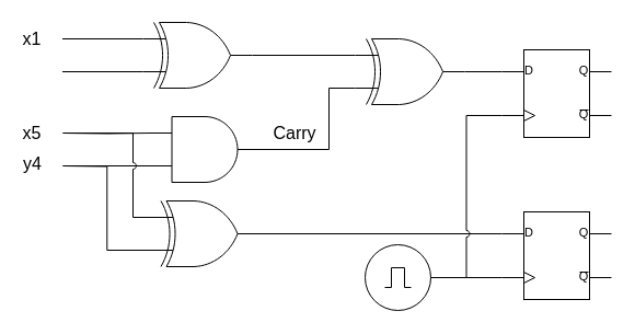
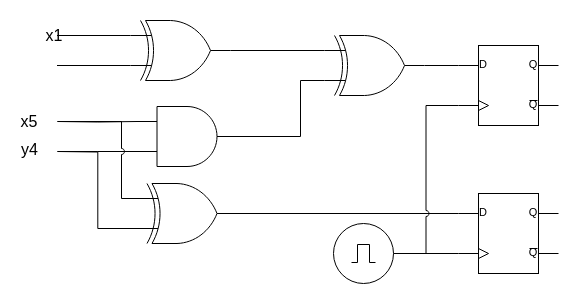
- <mxCell id="16" value="x1" style="text;html=1;strokeColor=none;fillColor=none;align=center;verticalAlign=middle;whiteSpace=wrap;rounded=0;fontSize=16;" parent="1" vertex="1"><mxGeometry x="20.5" y="25" width="16" height="20" as="geometry" /></mxCell>
+ <mxCell id="16" value="x1" style="text;html=1;strokeColor=none;fillColor=none;align=center;verticalAlign=middle;whiteSpace=wrap;rounded=0;fontSize=16;" parent="1" vertex="1"><mxGeometry x="45.5" y="25" width="16" height="20" as="geometry" /></mxCell>
- <mxCell id="10" value="Carry" style="text;html=1;strokeColor=none;fillColor=none;align=center;verticalAlign=middle;whiteSpace=wrap;rounded=0;dashed=1;fontSize=16;" parent="1" vertex="1"><mxGeometry x="249" y="111" width="40" height="20" as="geometry" /></mxCell>
